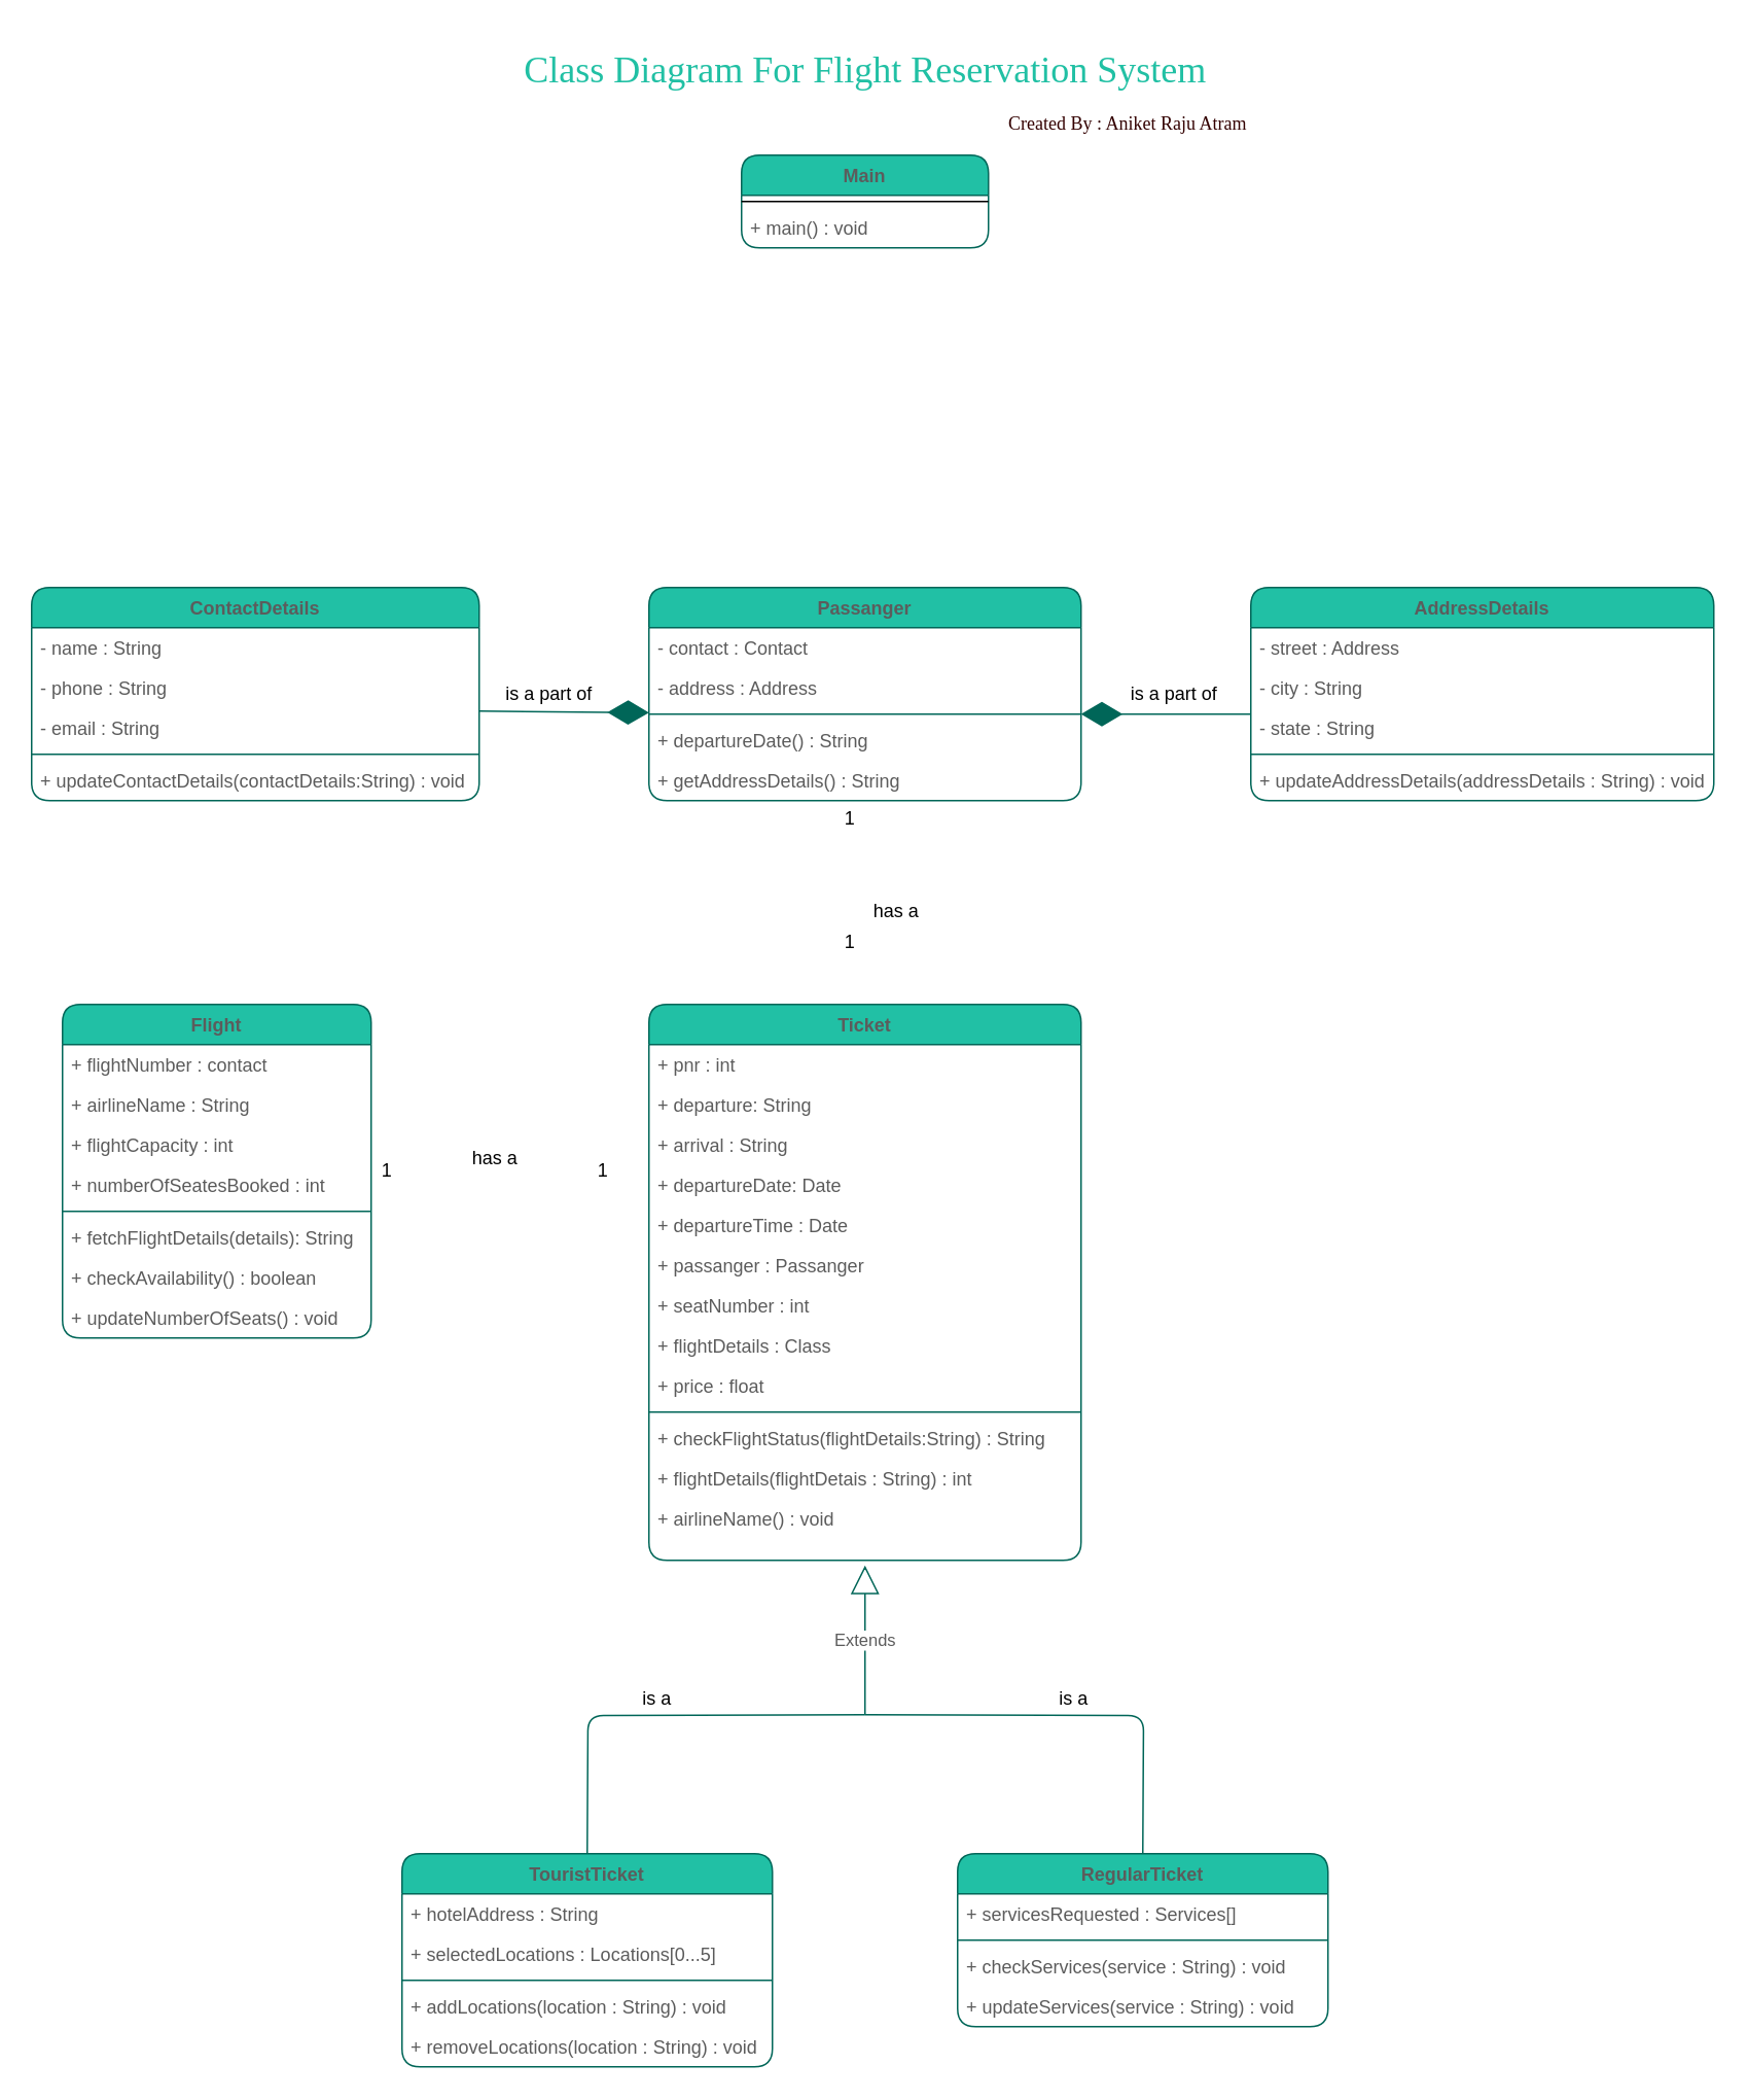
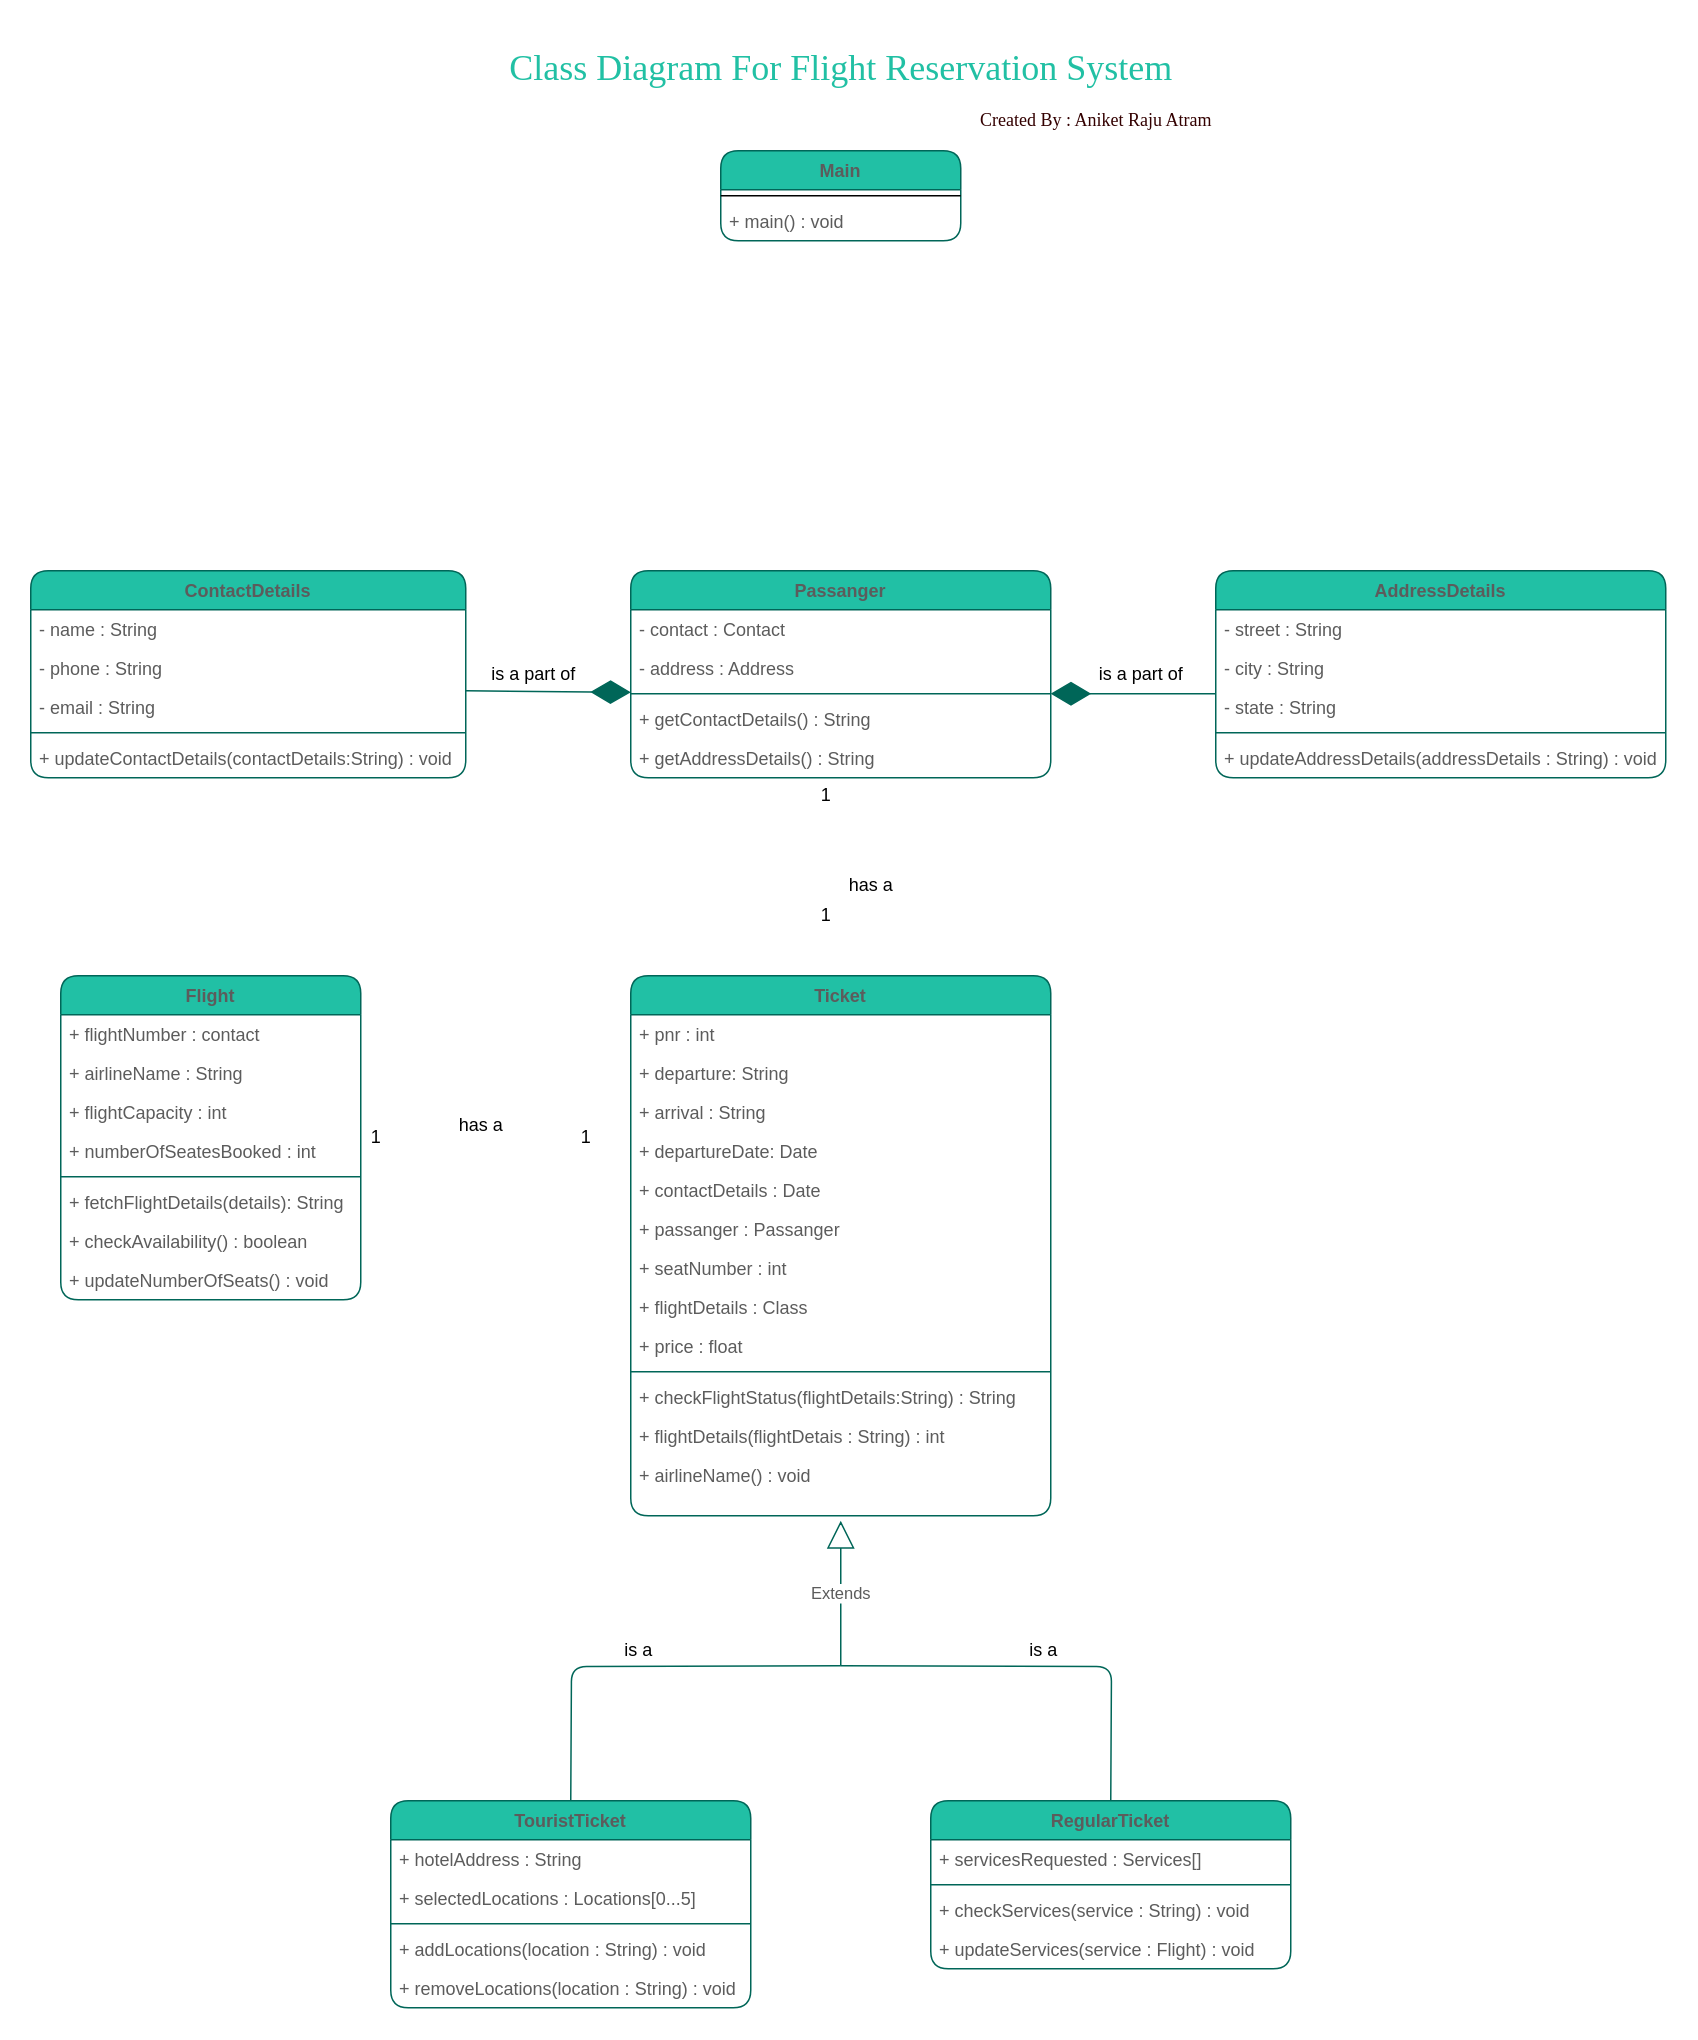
- <mxCell id="35" value="- street : Address" style="text;strokeColor=none;fillColor=none;align=left;verticalAlign=top;spacingLeft=4;spacingRight=4;overflow=hidden;rotatable=0;points=[[0,0.5],[1,0.5]];portConstraint=eastwest;fontColor=#5C5C5C;rounded=1;" parent="34" vertex="1"><mxGeometry y="26" width="300" height="26" as="geometry" /></mxCell>
+ <mxCell id="35" value="- street : String" style="text;strokeColor=none;fillColor=none;align=left;verticalAlign=top;spacingLeft=4;spacingRight=4;overflow=hidden;rotatable=0;points=[[0,0.5],[1,0.5]];portConstraint=eastwest;fontColor=#5C5C5C;rounded=1;" parent="34" vertex="1"><mxGeometry y="26" width="300" height="26" as="geometry" /></mxCell>
- <mxCell id="6" value="+ departureDate() : String" style="text;strokeColor=none;fillColor=none;align=left;verticalAlign=top;spacingLeft=4;spacingRight=4;overflow=hidden;rotatable=0;points=[[0,0.5],[1,0.5]];portConstraint=eastwest;fontColor=#5C5C5C;rounded=1;" parent="2" vertex="1"><mxGeometry y="86" width="280" height="26" as="geometry" /></mxCell>
+ <mxCell id="6" value="+ getContactDetails() : String" style="text;strokeColor=none;fillColor=none;align=left;verticalAlign=top;spacingLeft=4;spacingRight=4;overflow=hidden;rotatable=0;points=[[0,0.5],[1,0.5]];portConstraint=eastwest;fontColor=#5C5C5C;rounded=1;" parent="2" vertex="1"><mxGeometry y="86" width="280" height="26" as="geometry" /></mxCell>
- <mxCell id="46" value="+ departureTime : Date" style="text;strokeColor=none;fillColor=none;align=left;verticalAlign=top;spacingLeft=4;spacingRight=4;overflow=hidden;rotatable=0;points=[[0,0.5],[1,0.5]];portConstraint=eastwest;fontColor=#5C5C5C;rounded=1;" parent="41" vertex="1"><mxGeometry y="130" width="280" height="26" as="geometry" /></mxCell>
+ <mxCell id="46" value="+ contactDetails : Date" style="text;strokeColor=none;fillColor=none;align=left;verticalAlign=top;spacingLeft=4;spacingRight=4;overflow=hidden;rotatable=0;points=[[0,0.5],[1,0.5]];portConstraint=eastwest;fontColor=#5C5C5C;rounded=1;" parent="41" vertex="1"><mxGeometry y="130" width="280" height="26" as="geometry" /></mxCell>
- <mxCell id="21" value="+ updateServices(service : String) : void" style="text;strokeColor=none;fillColor=none;align=left;verticalAlign=top;spacingLeft=4;spacingRight=4;overflow=hidden;rotatable=0;points=[[0,0.5],[1,0.5]];portConstraint=eastwest;fontColor=#5C5C5C;rounded=1;" parent="17" vertex="1"><mxGeometry y="86" width="240" height="26" as="geometry" /></mxCell>
+ <mxCell id="21" value="+ updateServices(service : Flight) : void" style="text;strokeColor=none;fillColor=none;align=left;verticalAlign=top;spacingLeft=4;spacingRight=4;overflow=hidden;rotatable=0;points=[[0,0.5],[1,0.5]];portConstraint=eastwest;fontColor=#5C5C5C;rounded=1;" parent="17" vertex="1"><mxGeometry y="86" width="240" height="26" as="geometry" /></mxCell>
